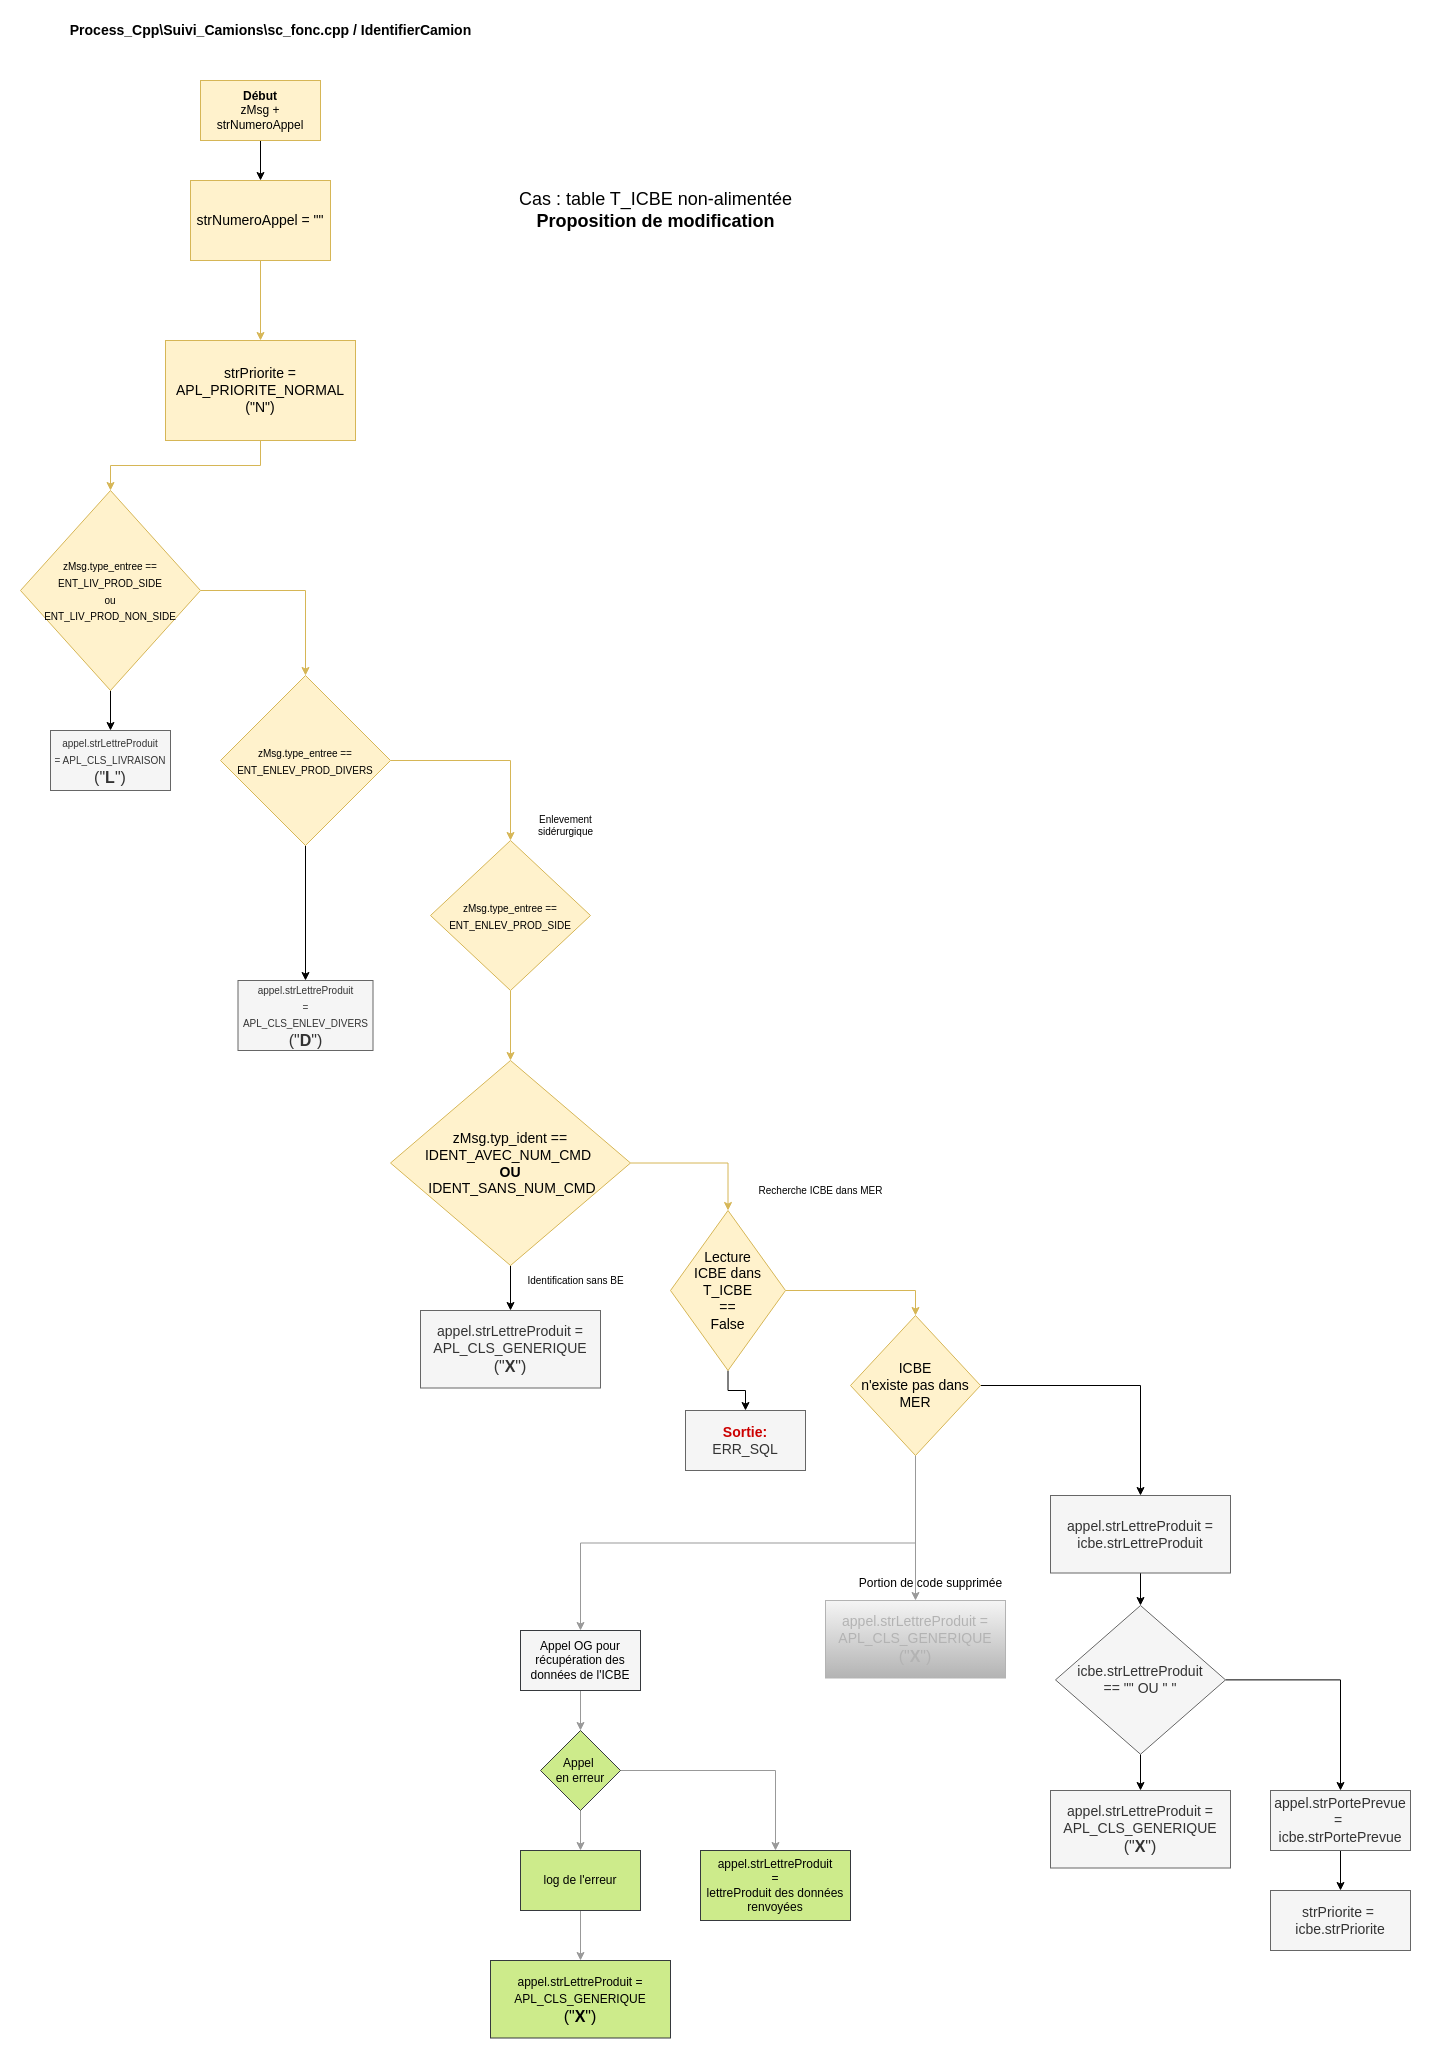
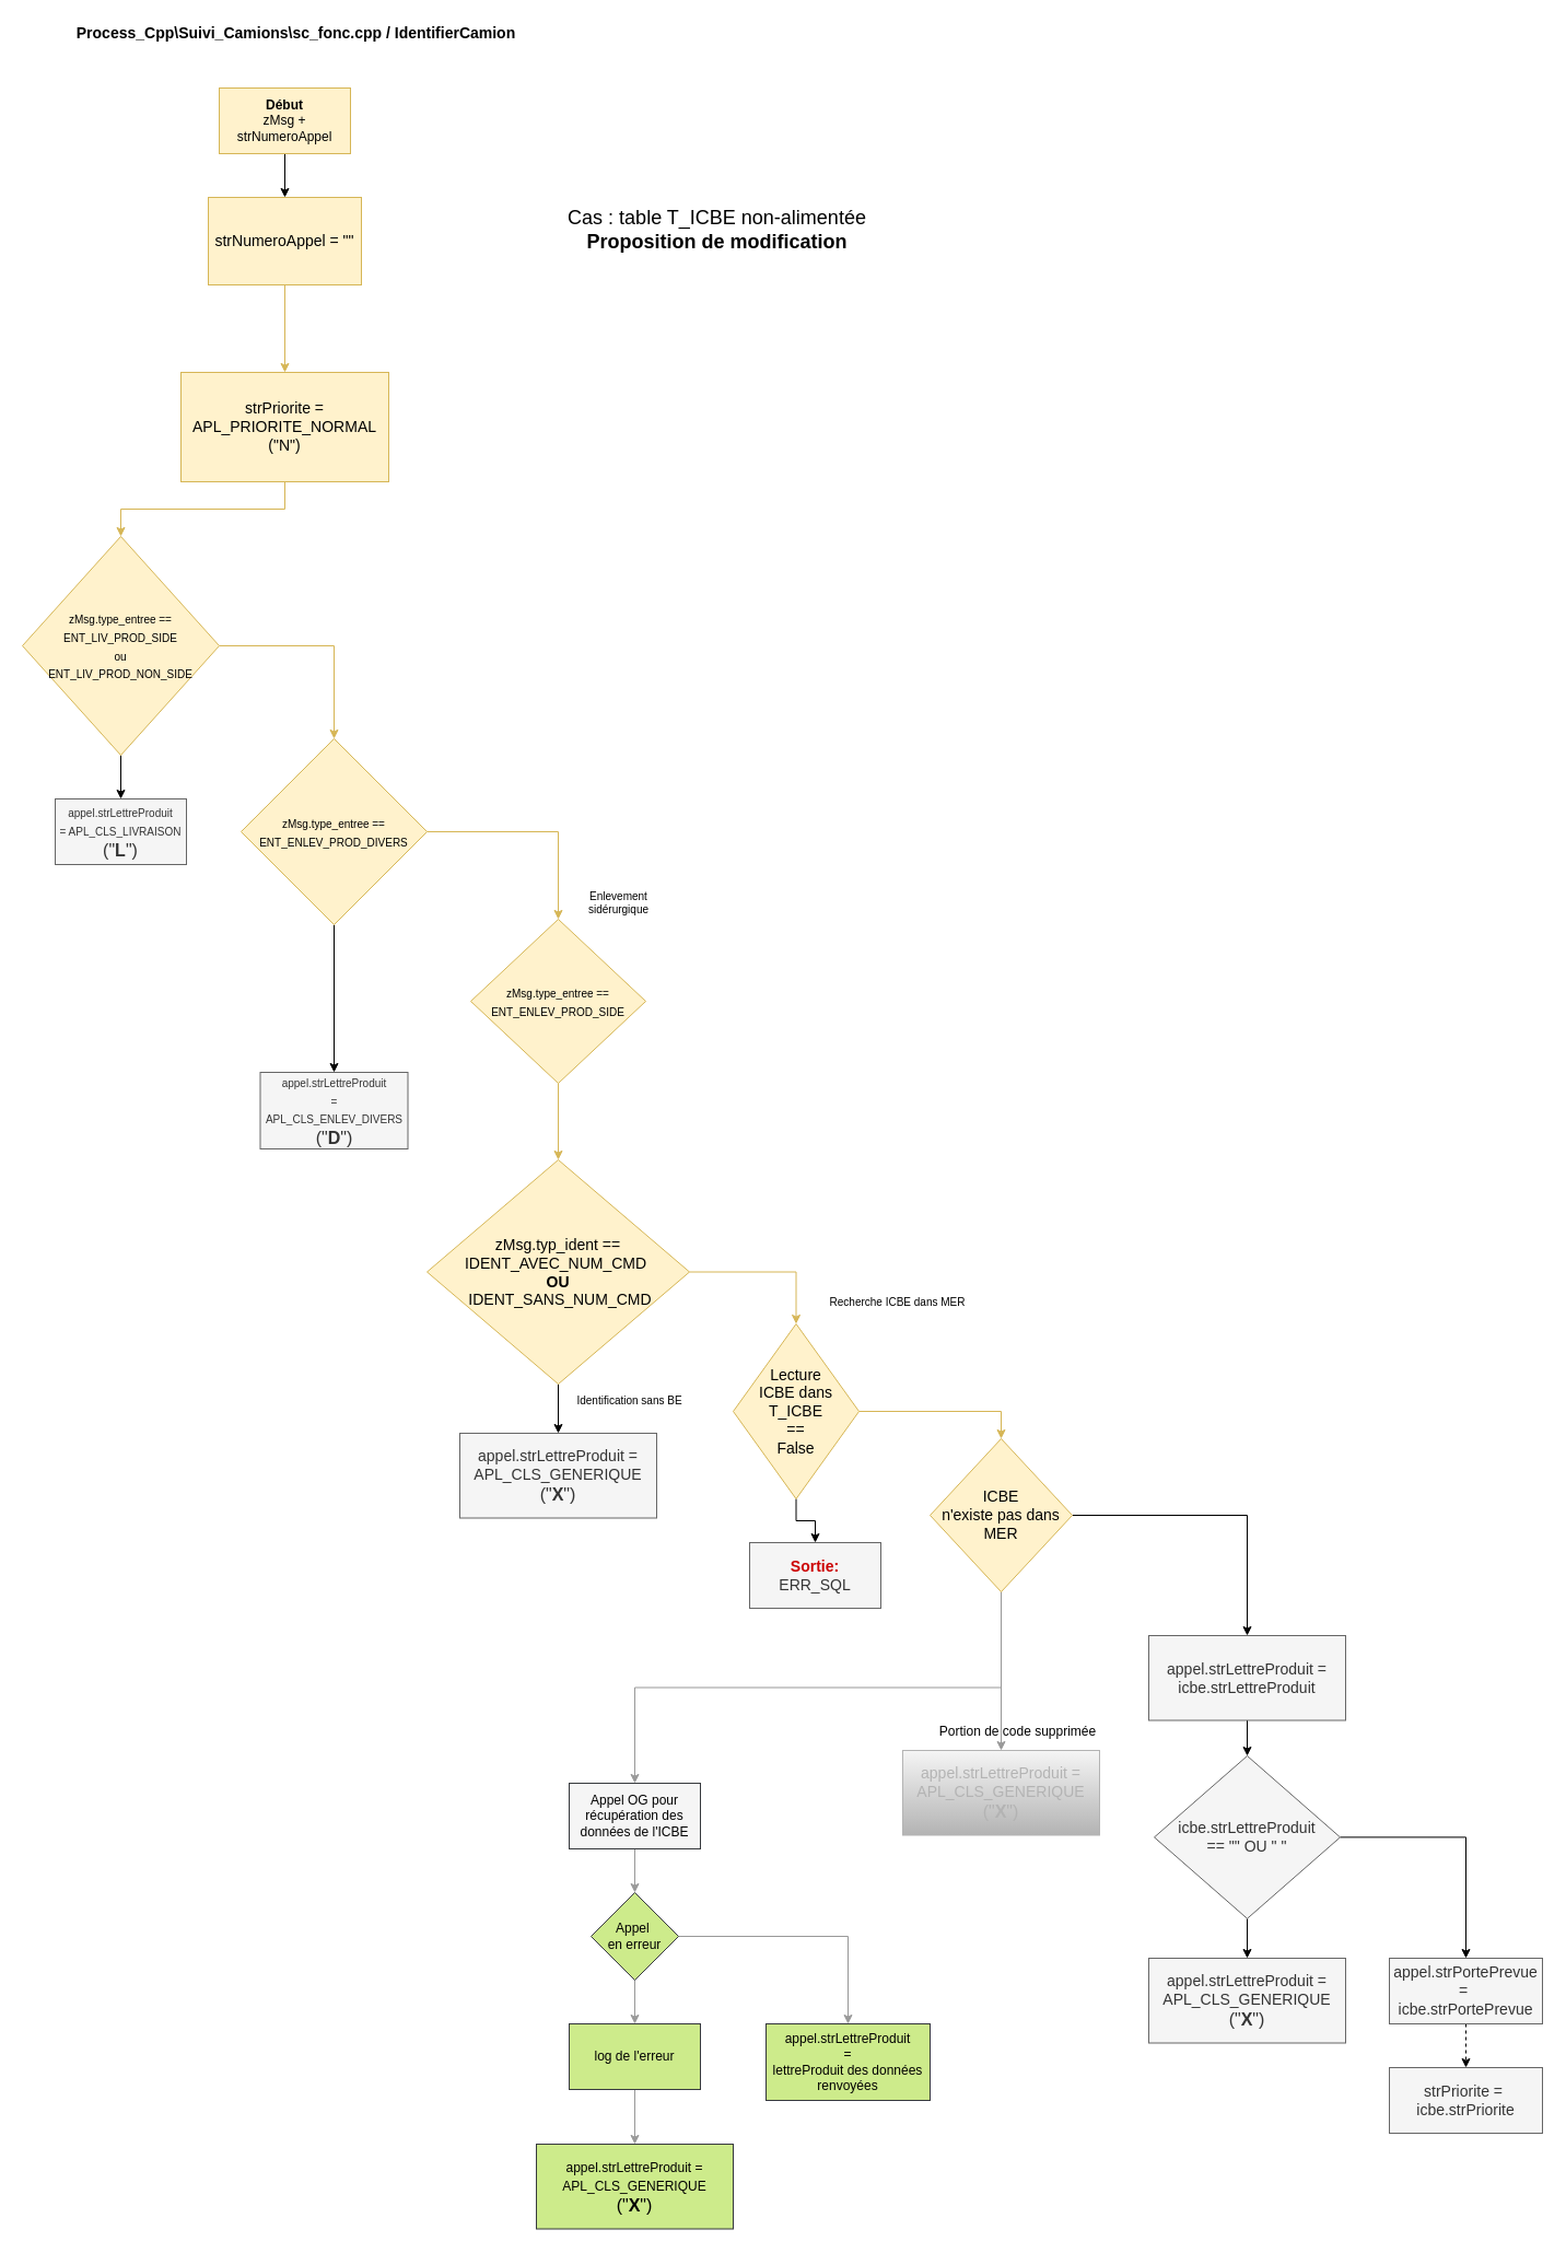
- <mxCell id="41" style="edgeStyle=orthogonalEdgeStyle;rounded=0;orthogonalLoop=1;jettySize=auto;html=1;exitX=0.5;exitY=1;exitDx=0;exitDy=0;entryX=0.5;entryY=0;entryDx=0;entryDy=0;fontSize=16;" parent="1" source="42" target="43" edge="1"><mxGeometry relative="1" as="geometry" /></mxCell>
+ <mxCell id="41" style="edgeStyle=orthogonalEdgeStyle;rounded=0;orthogonalLoop=1;jettySize=auto;html=1;exitX=0.5;exitY=1;exitDx=0;exitDy=0;entryX=0.5;entryY=0;entryDx=0;entryDy=0;fontSize=16;dashed=1;" parent="1" source="42" target="43" edge="1"><mxGeometry relative="1" as="geometry" /></mxCell>
